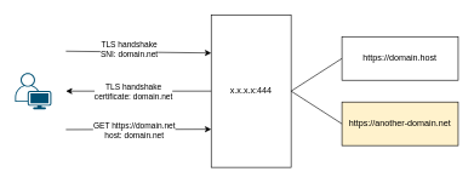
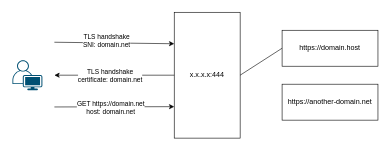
- <mxCell id="6" value="" style="endArrow=none;html=1;rounded=0;exitX=1;exitY=0.5;exitDx=0;exitDy=0;entryX=0;entryY=0.5;entryDx=0;entryDy=0;" edge="1" parent="1" source="2" target="4"><mxGeometry width="50" height="50" relative="1" as="geometry"><mxPoint x="430" y="310" as="sourcePoint" /><mxPoint x="480" y="260" as="targetPoint" /></mxGeometry></mxCell>
- <mxCell id="4" value="https://another-domain.net" style="rounded=0;whiteSpace=wrap;html=1;fillColor=#fff2cc;" vertex="1" parent="1"><mxGeometry x="470" y="140" width="160" height="60" as="geometry" /></mxCell>
+ <mxCell id="4" value="https://another-domain.net" style="rounded=0;whiteSpace=wrap;html=1;" vertex="1" parent="1"><mxGeometry x="470" y="140" width="160" height="60" as="geometry" /></mxCell>
